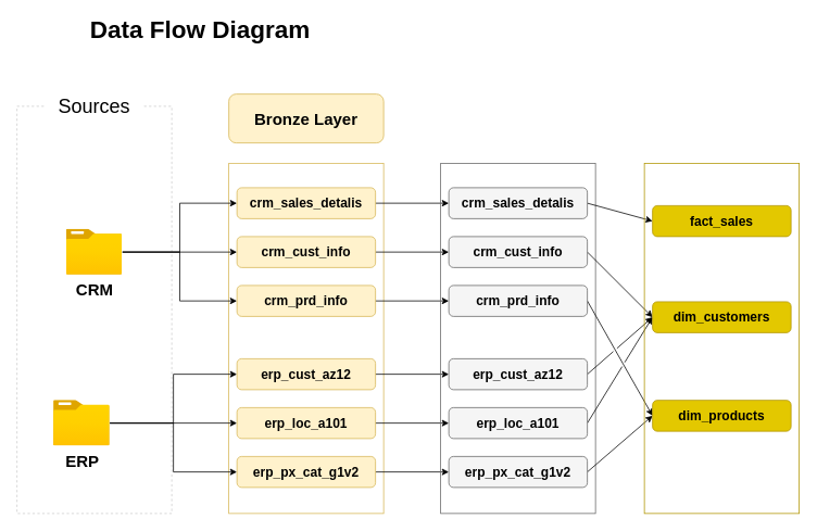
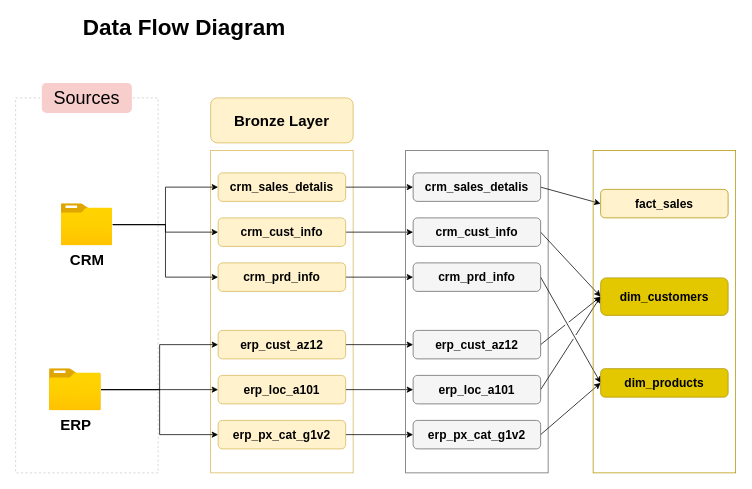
- <mxCell id="5" value="Sources" style="rounded=1;whiteSpace=wrap;html=1;fontSize=24;strokeColor=none;" parent="1" vertex="1"><mxGeometry x="55" y="110" width="120" height="40" as="geometry" /></mxCell>
+ <mxCell id="5" value="Sources" style="rounded=1;whiteSpace=wrap;html=1;fontSize=24;strokeColor=none;fillColor=#f8cecc;" parent="1" vertex="1"><mxGeometry x="55" y="110" width="120" height="40" as="geometry" /></mxCell>
- <mxCell id="14" value="&lt;font style=&quot;color: rgb(0, 0, 0); font-size: 20px;&quot;&gt;&lt;b&gt;Bronze Layer&lt;/b&gt;&lt;/font&gt;" style="rounded=1;whiteSpace=wrap;html=1;fillColor=#fff2cc;strokeColor=#d6b656;" parent="1" vertex="1"><mxGeometry x="280" y="115" width="190" height="60" as="geometry" /></mxCell>
+ <mxCell id="14" value="&lt;font style=&quot;color: rgb(0, 0, 0); font-size: 20px;&quot;&gt;&lt;b&gt;Bronze Layer&lt;/b&gt;&lt;/font&gt;" style="rounded=1;whiteSpace=wrap;html=1;fillColor=#fff2cc;strokeColor=#d6b656;" parent="1" vertex="1"><mxGeometry x="280" y="130" width="190" height="60" as="geometry" /></mxCell>
- <mxCell id="41" value="&lt;font style=&quot;font-size: 16px;&quot; color=&quot;#000000&quot;&gt;&lt;b style=&quot;&quot;&gt;fact_sales&lt;/b&gt;&lt;/font&gt;" style="rounded=1;whiteSpace=wrap;html=1;fillColor=#e3c800;strokeColor=#B09500;fontColor=#000000;" vertex="1" parent="1"><mxGeometry x="800" y="252" width="170" height="38" as="geometry" /></mxCell>
+ <mxCell id="41" value="&lt;font style=&quot;font-size: 16px;&quot; color=&quot;#000000&quot;&gt;&lt;b style=&quot;&quot;&gt;fact_sales&lt;/b&gt;&lt;/font&gt;" style="rounded=1;whiteSpace=wrap;html=1;fillColor=#fff2cc;strokeColor=#B09500;fontColor=#000000;" vertex="1" parent="1"><mxGeometry x="800" y="252" width="170" height="38" as="geometry" /></mxCell>
- <mxCell id="9" value="&lt;b&gt;&lt;font style=&quot;font-size: 20px;&quot;&gt;CRM&lt;/font&gt;&lt;/b&gt;" style="image;aspect=fixed;html=1;points=[];align=center;fontSize=12;image=img/lib/azure2/general/Folder_Blank.svg;" parent="1" vertex="1"><mxGeometry x="80.5" y="281" width="69" height="56.0" as="geometry" /></mxCell>
+ <mxCell id="9" value="&lt;b&gt;&lt;font style=&quot;font-size: 20px;&quot;&gt;CRM&lt;/font&gt;&lt;/b&gt;" style="image;aspect=fixed;html=1;points=[];align=center;fontSize=12;image=img/lib/azure2/general/Folder_Blank.svg;" parent="1" vertex="1"><mxGeometry x="80.5" y="271" width="69" height="56.0" as="geometry" /></mxCell>
- <mxCell id="42" value="&lt;font style=&quot;font-size: 16px;&quot; color=&quot;#000000&quot;&gt;&lt;b style=&quot;&quot;&gt;dim_customers&lt;/b&gt;&lt;/font&gt;" style="rounded=1;whiteSpace=wrap;html=1;fillColor=#e3c800;strokeColor=#B09500;fontColor=#000000;" vertex="1" parent="1"><mxGeometry x="800" y="370" width="170" height="38" as="geometry" /></mxCell>
+ <mxCell id="42" value="&lt;font style=&quot;font-size: 16px;&quot; color=&quot;#000000&quot;&gt;&lt;b style=&quot;&quot;&gt;dim_customers&lt;/b&gt;&lt;/font&gt;" style="rounded=1;whiteSpace=wrap;html=1;fillColor=#e3c800;strokeColor=#B09500;fontColor=#000000;" vertex="1" parent="1"><mxGeometry x="800" y="370" width="170" height="50" as="geometry" /></mxCell>
